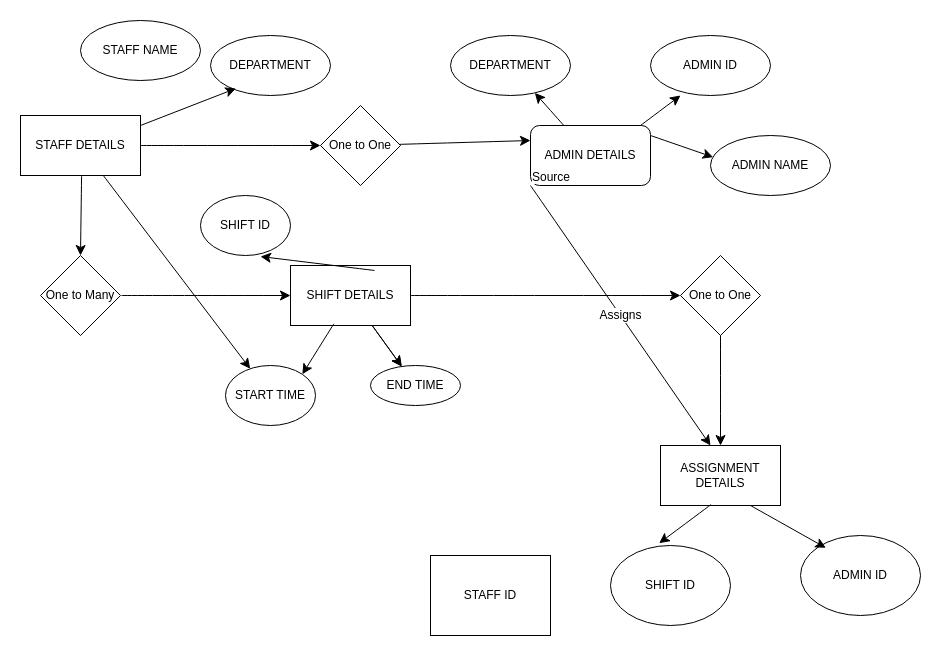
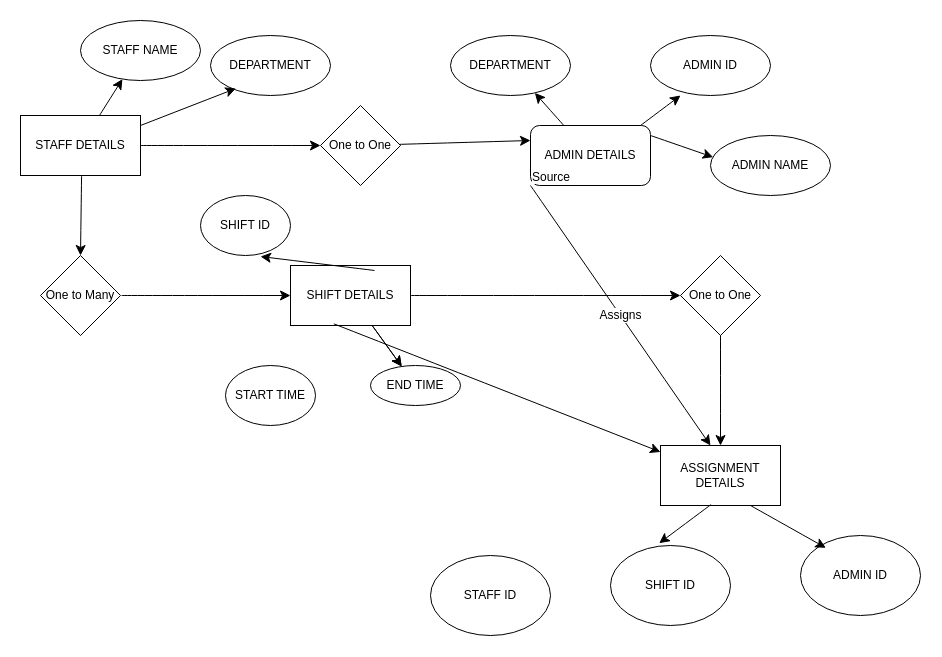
- <mxCell id="2" value="" style="edgeStyle=none;curved=1;rounded=0;orthogonalLoop=1;jettySize=auto;html=1;fontSize=12;startSize=8;endSize=8;" edge="1" parent="1" source="3" target="31"><mxGeometry relative="1" as="geometry" /></mxCell>
+ <mxCell id="2" value="" style="edgeStyle=none;curved=1;rounded=0;orthogonalLoop=1;jettySize=auto;html=1;fontSize=12;startSize=8;endSize=8;" edge="1" parent="1" source="3" target="16"><mxGeometry relative="1" as="geometry" /></mxCell>
- <mxCell id="30" value="" style="edgeStyle=none;curved=1;rounded=0;orthogonalLoop=1;jettySize=auto;html=1;fontSize=12;startSize=8;endSize=8;entryX=1;entryY=0;entryDx=0;entryDy=0;exitX=0.361;exitY=0.972;exitDx=0;exitDy=0;exitPerimeter=0;" edge="1" parent="1" source="7" target="31"><mxGeometry relative="1" as="geometry" /></mxCell>
+ <mxCell id="30" value="" style="edgeStyle=none;curved=1;rounded=0;orthogonalLoop=1;jettySize=auto;html=1;fontSize=12;startSize=8;endSize=8;exitX=0.361;exitY=0.972;exitDx=0;exitDy=0;exitPerimeter=0;" edge="1" parent="1" source="7" target="4"><mxGeometry relative="1" as="geometry" /></mxCell>
- <mxCell id="24" value="STAFF ID" style="whiteSpace=wrap;html=1;rounded=0;" vertex="1" parent="1"><mxGeometry x="430" y="555" width="120" height="80" as="geometry" /></mxCell>
+ <mxCell id="24" value="STAFF ID" style="ellipse;whiteSpace=wrap;html=1;" vertex="1" parent="1"><mxGeometry x="430" y="555" width="120" height="80" as="geometry" /></mxCell>
